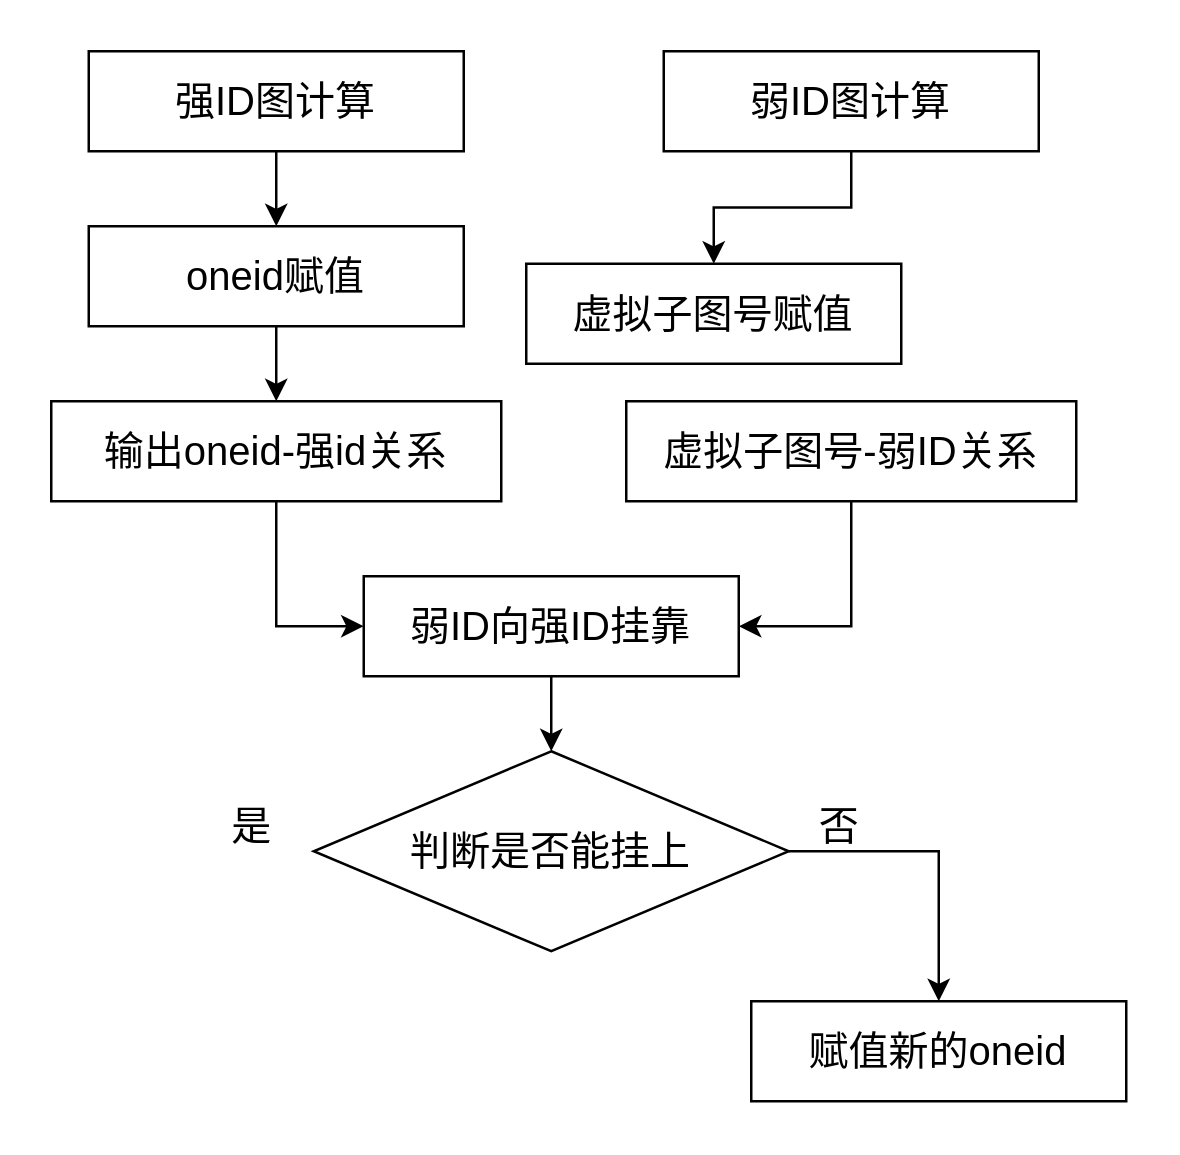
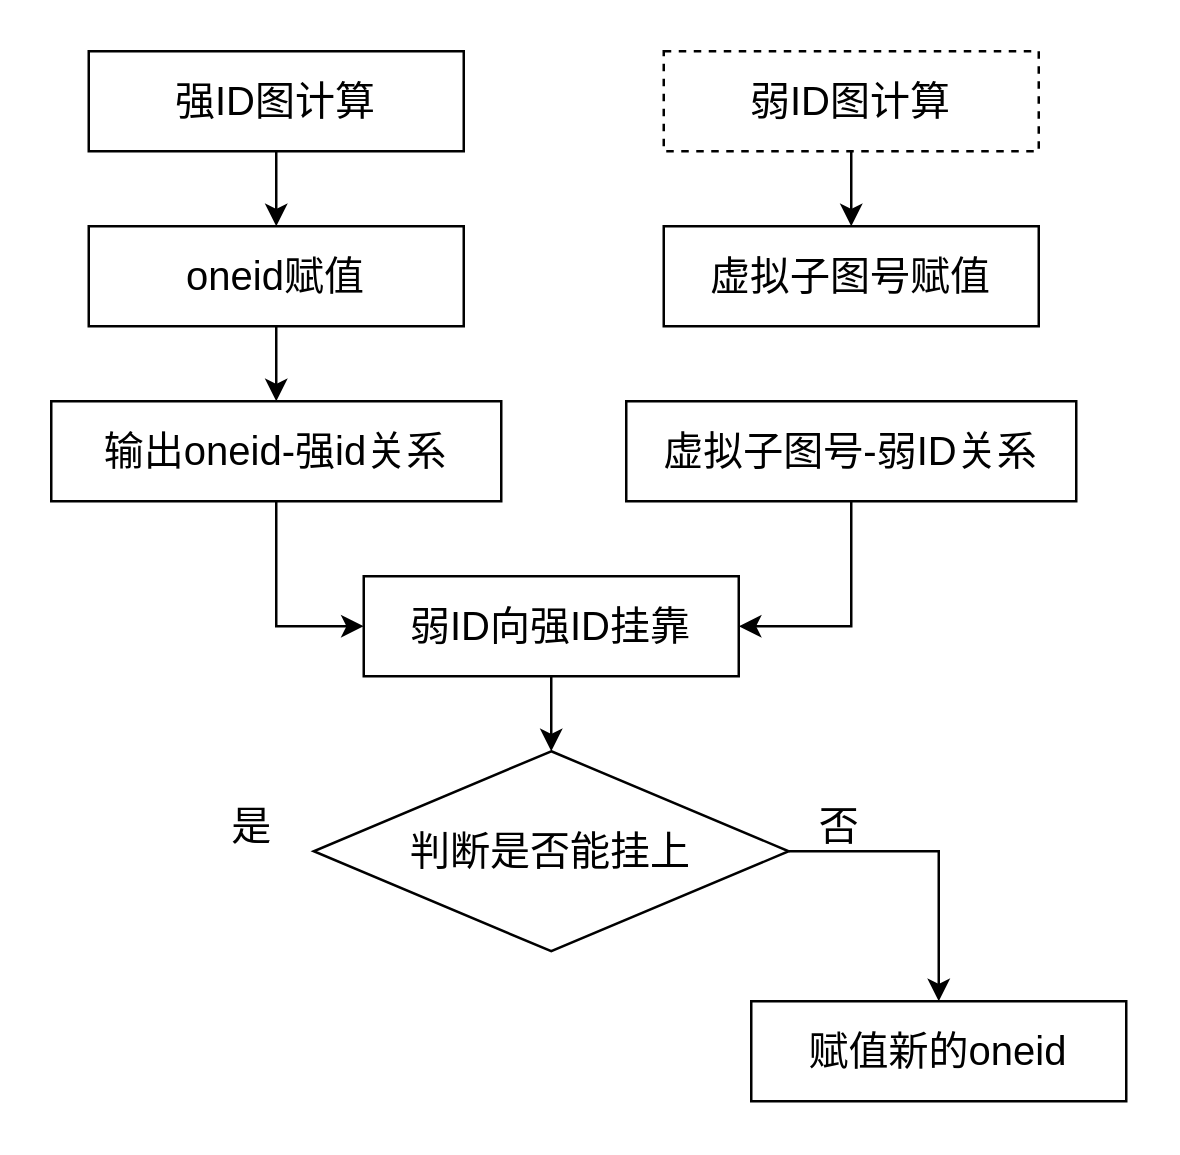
- <mxCell id="5" value="&lt;font style=&quot;font-size: 16px;&quot;&gt;弱ID图计算&lt;/font&gt;" style="rounded=0;whiteSpace=wrap;html=1;" vertex="1" parent="1"><mxGeometry x="265" y="20" width="150" height="40" as="geometry" /></mxCell>
+ <mxCell id="5" value="&lt;font style=&quot;font-size: 16px;&quot;&gt;弱ID图计算&lt;/font&gt;" style="rounded=0;whiteSpace=wrap;html=1;dashed=1;" vertex="1" parent="1"><mxGeometry x="265" y="20" width="150" height="40" as="geometry" /></mxCell>
- <mxCell id="14" value="&lt;font style=&quot;font-size: 16px;&quot;&gt;虚拟子图号赋值&lt;/font&gt;" style="rounded=0;whiteSpace=wrap;html=1;" vertex="1" parent="1"><mxGeometry x="210" y="105" width="150" height="40" as="geometry" /></mxCell>
+ <mxCell id="14" value="&lt;font style=&quot;font-size: 16px;&quot;&gt;虚拟子图号赋值&lt;/font&gt;" style="rounded=0;whiteSpace=wrap;html=1;" vertex="1" parent="1"><mxGeometry x="265" y="90" width="150" height="40" as="geometry" /></mxCell>
